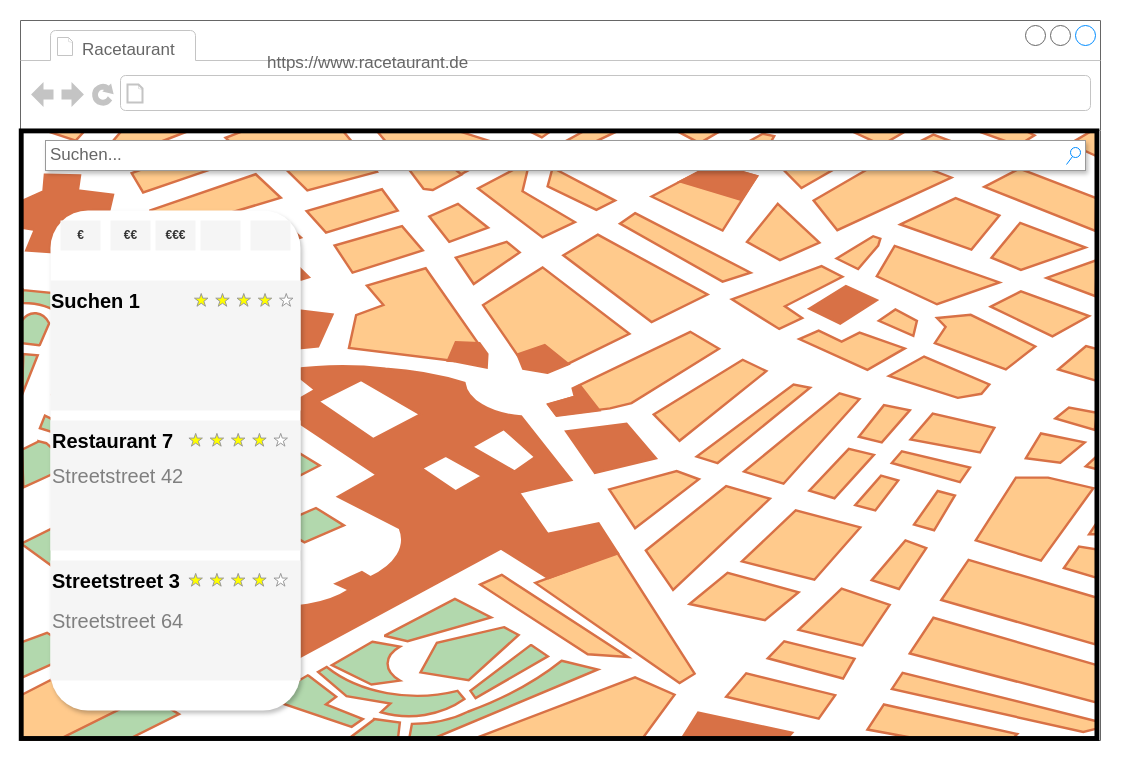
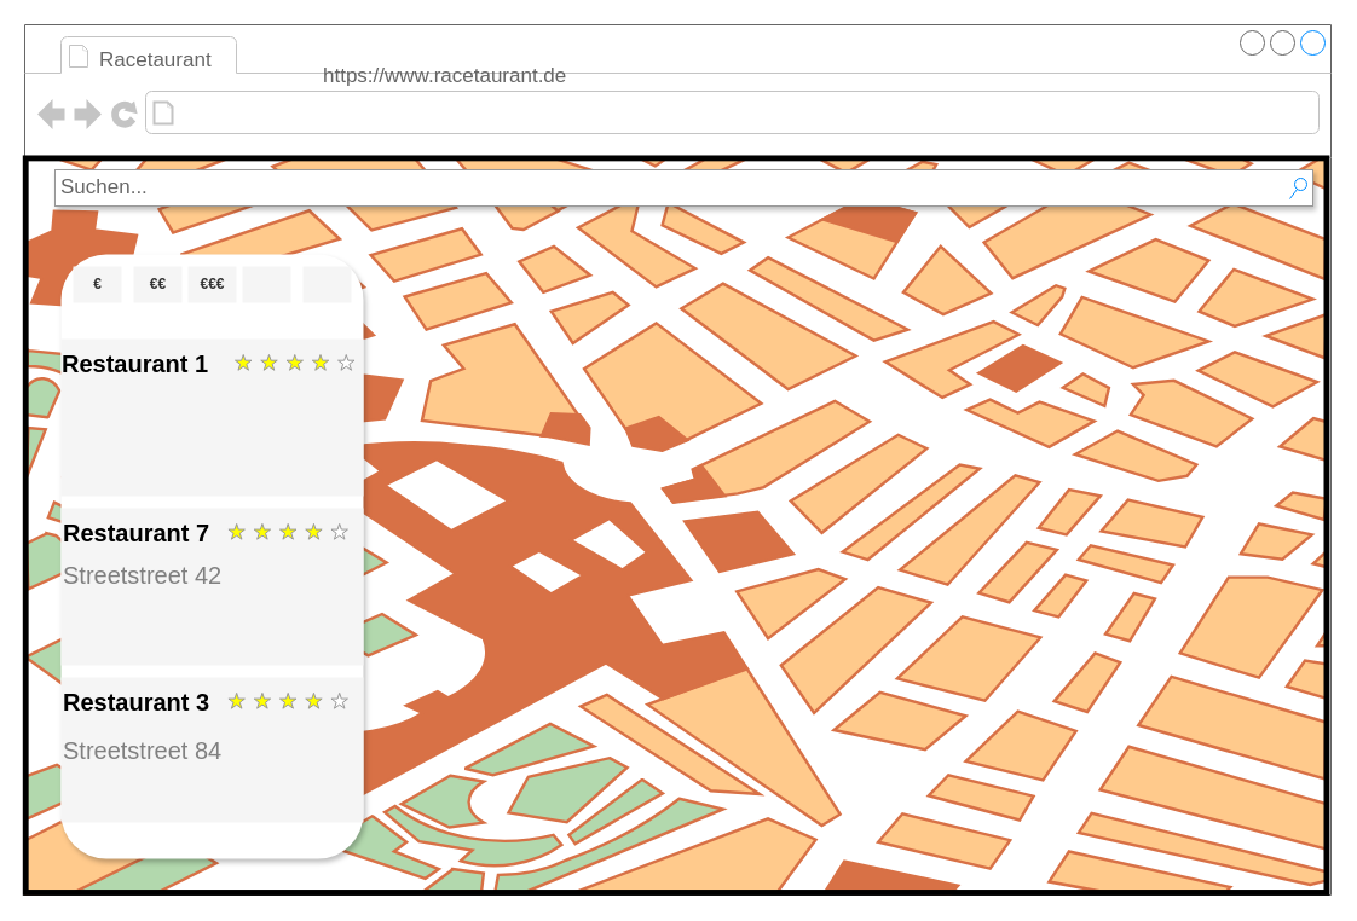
- <mxCell id="16" value="Suchen 1" style="text;html=1;strokeColor=none;fillColor=none;align=left;verticalAlign=middle;whiteSpace=wrap;rounded=0;shadow=0;fontStyle=1;fontSize=20;" parent="2" vertex="1"><mxGeometry x="29" y="260" width="250" height="40" as="geometry" /></mxCell>
+ <mxCell id="16" value="Restaurant 1" style="text;html=1;strokeColor=none;fillColor=none;align=left;verticalAlign=middle;whiteSpace=wrap;rounded=0;shadow=0;fontStyle=1;fontSize=20;" parent="2" vertex="1"><mxGeometry x="29" y="260" width="250" height="40" as="geometry" /></mxCell>
- <mxCell id="18" value="Streetstreet 3" style="text;html=1;strokeColor=none;fillColor=none;align=left;verticalAlign=middle;whiteSpace=wrap;rounded=0;shadow=0;fontStyle=1;fontSize=20;" parent="2" vertex="1"><mxGeometry x="30" y="540" width="250" height="40" as="geometry" /></mxCell>
+ <mxCell id="18" value="Restaurant 3" style="text;html=1;strokeColor=none;fillColor=none;align=left;verticalAlign=middle;whiteSpace=wrap;rounded=0;shadow=0;fontStyle=1;fontSize=20;" parent="2" vertex="1"><mxGeometry x="30" y="540" width="250" height="40" as="geometry" /></mxCell>
- <mxCell id="20" value="Streetstreet 64" style="text;html=1;strokeColor=none;fillColor=none;align=left;verticalAlign=middle;whiteSpace=wrap;rounded=0;shadow=0;fontSize=20;fontColor=#808080;" parent="2" vertex="1"><mxGeometry x="30" y="585" width="250" height="30" as="geometry" /></mxCell>
+ <mxCell id="20" value="Streetstreet 84" style="text;html=1;strokeColor=none;fillColor=none;align=left;verticalAlign=middle;whiteSpace=wrap;rounded=0;shadow=0;fontSize=20;fontColor=#808080;" parent="2" vertex="1"><mxGeometry x="30" y="585" width="250" height="30" as="geometry" /></mxCell>
